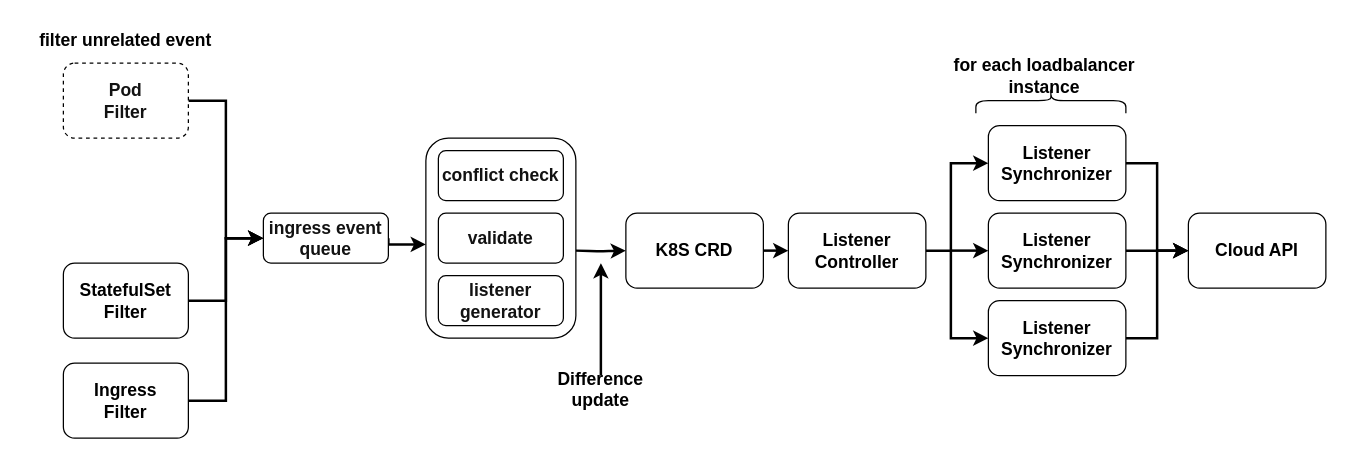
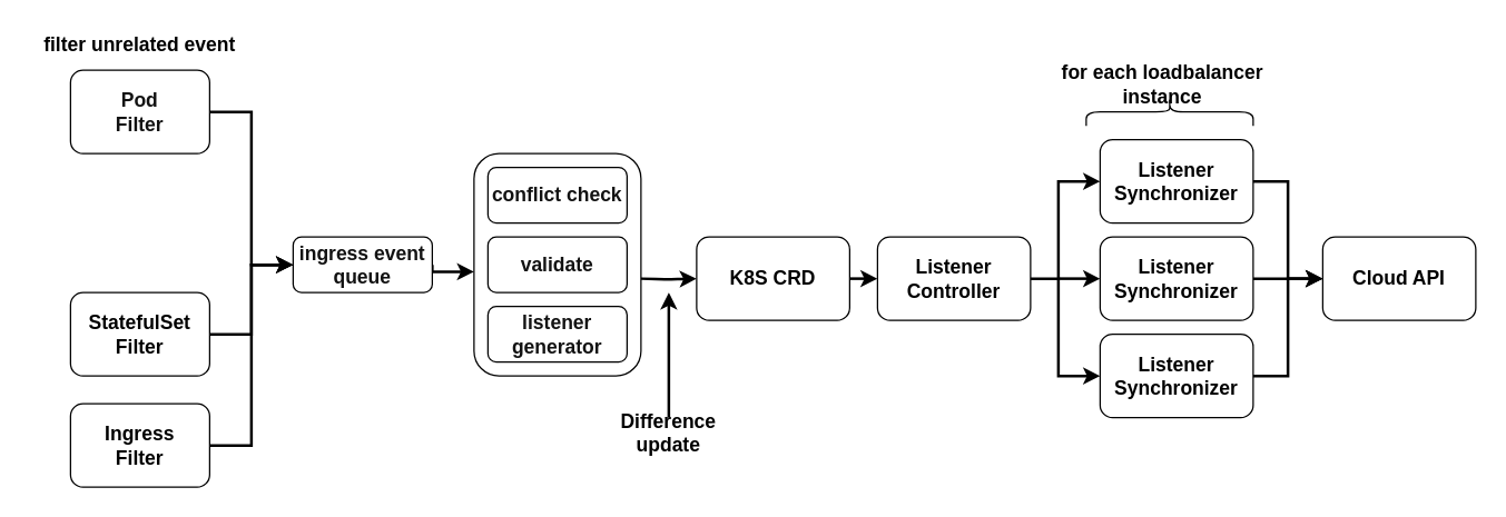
- <mxCell id="3" value="&lt;font color=&quot;#121212&quot; style=&quot;background-color: rgb(255 , 255 , 255)&quot;&gt;Pod&lt;br&gt;Filter&lt;/font&gt;" style="rounded=1;whiteSpace=wrap;html=1;fontSize=14;fontStyle=1;fillColor=#FFFFFF;dashed=1;" parent="1" vertex="1"><mxGeometry x="50" y="50" width="100" height="60" as="geometry" /></mxCell>
+ <mxCell id="3" value="&lt;font color=&quot;#121212&quot; style=&quot;background-color: rgb(255 , 255 , 255)&quot;&gt;Pod&lt;br&gt;Filter&lt;/font&gt;" style="rounded=1;whiteSpace=wrap;html=1;fontSize=14;fontStyle=1;fillColor=#FFFFFF;" parent="1" vertex="1"><mxGeometry x="50" y="50" width="100" height="60" as="geometry" /></mxCell>
